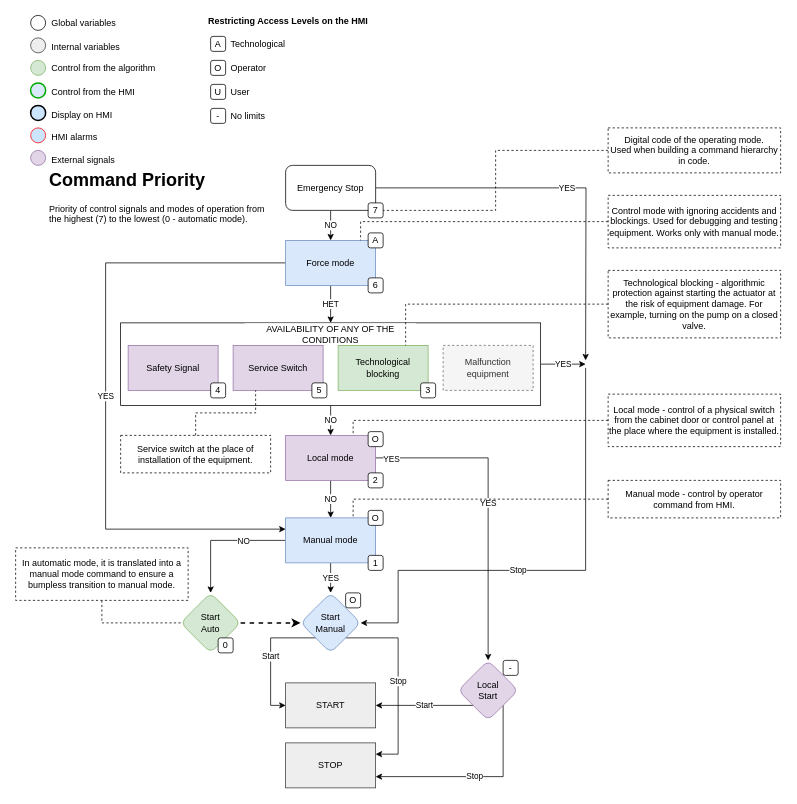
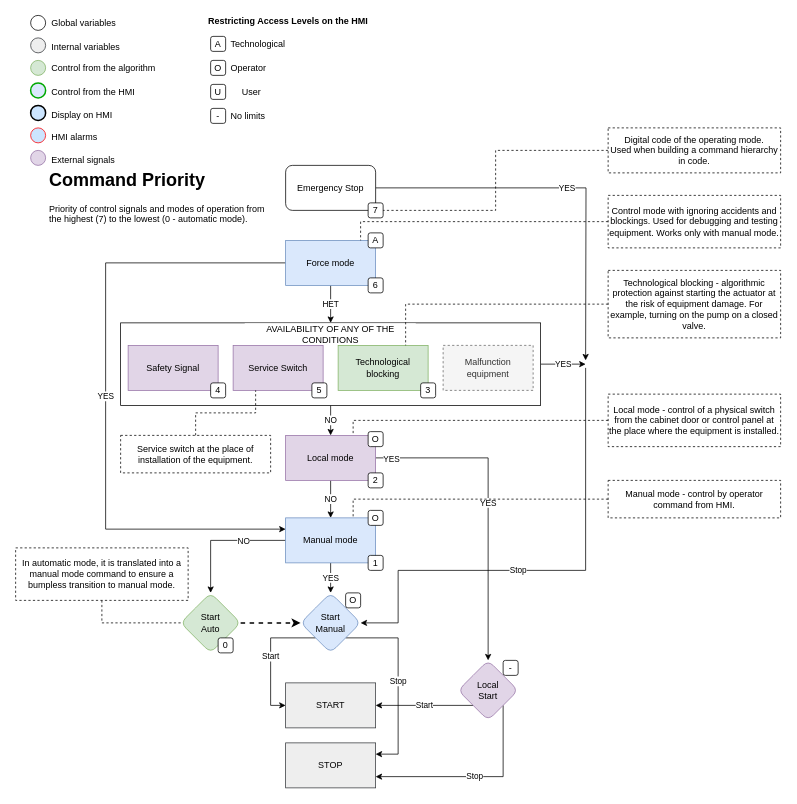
- <mxCell id="65" value="User" style="text;html=1;strokeColor=none;fillColor=none;align=left;verticalAlign=middle;whiteSpace=wrap;rounded=0;shadow=0;glass=0;labelBackgroundColor=#FFFFFF;labelBorderColor=none;sketch=0;" parent="1" vertex="1"><mxGeometry x="305" y="115.5" width="150" height="15" as="geometry" /></mxCell>
+ <mxCell id="65" value="User" style="text;html=1;strokeColor=none;fillColor=none;align=left;verticalAlign=middle;whiteSpace=wrap;rounded=0;shadow=0;glass=0;labelBackgroundColor=#FFFFFF;labelBorderColor=none;sketch=0;" parent="1" vertex="1"><mxGeometry x="320" y="115.5" width="150" height="15" as="geometry" /></mxCell>
- <mxCell id="9" value="NO" style="edgeStyle=orthogonalEdgeStyle;rounded=0;orthogonalLoop=1;jettySize=auto;html=1;exitX=0.5;exitY=1;exitDx=0;exitDy=0;entryX=0.5;entryY=0;entryDx=0;entryDy=0;" parent="1" source="11" target="8" edge="1"><mxGeometry relative="1" as="geometry" /></mxCell>
